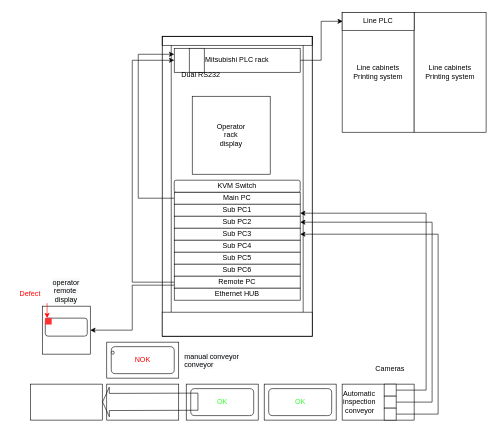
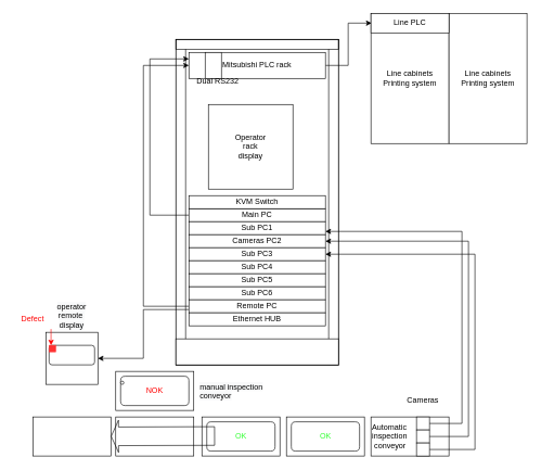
- <mxCell id="17" value="KVM Switch" style="whiteSpace=wrap;html=1;rounded=1;" vertex="1" parent="1"><mxGeometry x="290" y="300" width="210" height="20" as="geometry" /></mxCell>
+ <mxCell id="17" value="KVM Switch" style="rounded=0;whiteSpace=wrap;html=1;" vertex="1" parent="1"><mxGeometry x="290" y="300" width="210" height="20" as="geometry" /></mxCell>
- <mxCell id="7" value="Sub PC2" style="rounded=0;whiteSpace=wrap;html=1;" vertex="1" parent="1"><mxGeometry x="290" y="360" width="210" height="20" as="geometry" /></mxCell>
+ <mxCell id="7" value="Cameras PC2" style="rounded=0;whiteSpace=wrap;html=1;" vertex="1" parent="1"><mxGeometry x="290" y="360" width="210" height="20" as="geometry" /></mxCell>
- <mxCell id="44" value="&lt;span style=&quot;caret-color: rgb(0, 0, 0); color: rgb(0, 0, 0); font-family: Helvetica; font-size: 12px; font-style: normal; font-variant-caps: normal; font-weight: normal; letter-spacing: normal; text-align: center; text-indent: 0px; text-transform: none; word-spacing: 0px; -webkit-text-stroke-width: 0px; background-color: rgb(248, 249, 250); text-decoration: none; float: none; display: inline !important;&quot;&gt;manual conveyor&lt;/span&gt;&lt;br style=&quot;caret-color: rgb(0, 0, 0); color: rgb(0, 0, 0); font-family: Helvetica; font-size: 12px; font-style: normal; font-variant-caps: normal; font-weight: normal; letter-spacing: normal; text-align: center; text-indent: 0px; text-transform: none; word-spacing: 0px; -webkit-text-stroke-width: 0px; text-decoration: none;&quot;&gt;&lt;span style=&quot;caret-color: rgb(0, 0, 0); color: rgb(0, 0, 0); font-family: Helvetica; font-size: 12px; font-style: normal; font-variant-caps: normal; font-weight: normal; letter-spacing: normal; text-align: center; text-indent: 0px; text-transform: none; word-spacing: 0px; -webkit-text-stroke-width: 0px; background-color: rgb(248, 249, 250); text-decoration: none; float: none; display: inline !important;&quot;&gt;conveyor&lt;/span&gt;" style="text;whiteSpace=wrap;html=1;fontColor=#FF0000;" vertex="1" parent="1"><mxGeometry x="305" y="580" width="130" height="50" as="geometry" /></mxCell>
+ <mxCell id="44" value="&lt;span style=&quot;caret-color: rgb(0, 0, 0); color: rgb(0, 0, 0); font-family: Helvetica; font-size: 12px; font-style: normal; font-variant-caps: normal; font-weight: normal; letter-spacing: normal; text-align: center; text-indent: 0px; text-transform: none; word-spacing: 0px; -webkit-text-stroke-width: 0px; background-color: rgb(248, 249, 250); text-decoration: none; float: none; display: inline !important;&quot;&gt;manual inspection&lt;/span&gt;&lt;br style=&quot;caret-color: rgb(0, 0, 0); color: rgb(0, 0, 0); font-family: Helvetica; font-size: 12px; font-style: normal; font-variant-caps: normal; font-weight: normal; letter-spacing: normal; text-align: center; text-indent: 0px; text-transform: none; word-spacing: 0px; -webkit-text-stroke-width: 0px; text-decoration: none;&quot;&gt;&lt;span style=&quot;caret-color: rgb(0, 0, 0); color: rgb(0, 0, 0); font-family: Helvetica; font-size: 12px; font-style: normal; font-variant-caps: normal; font-weight: normal; letter-spacing: normal; text-align: center; text-indent: 0px; text-transform: none; word-spacing: 0px; -webkit-text-stroke-width: 0px; background-color: rgb(248, 249, 250); text-decoration: none; float: none; display: inline !important;&quot;&gt;conveyor&lt;/span&gt;" style="text;whiteSpace=wrap;html=1;fontColor=#FF0000;" vertex="1" parent="1"><mxGeometry x="305" y="580" width="130" height="50" as="geometry" /></mxCell>
